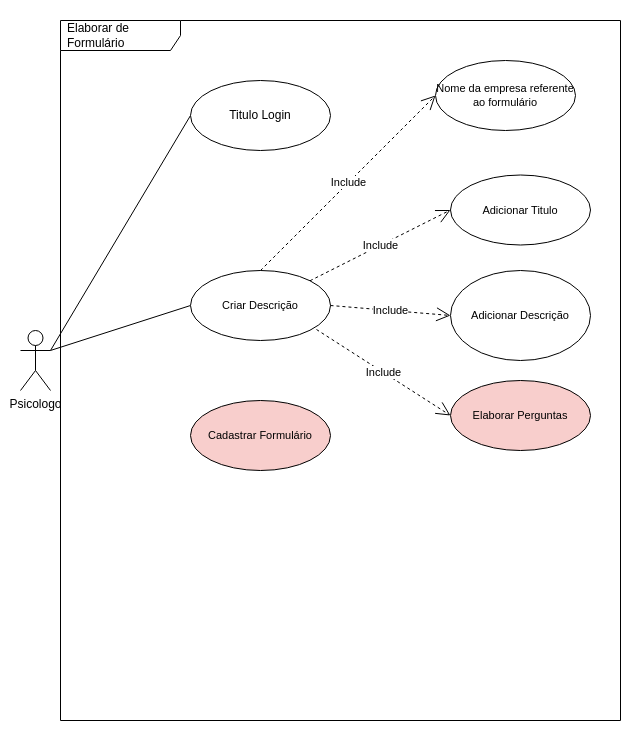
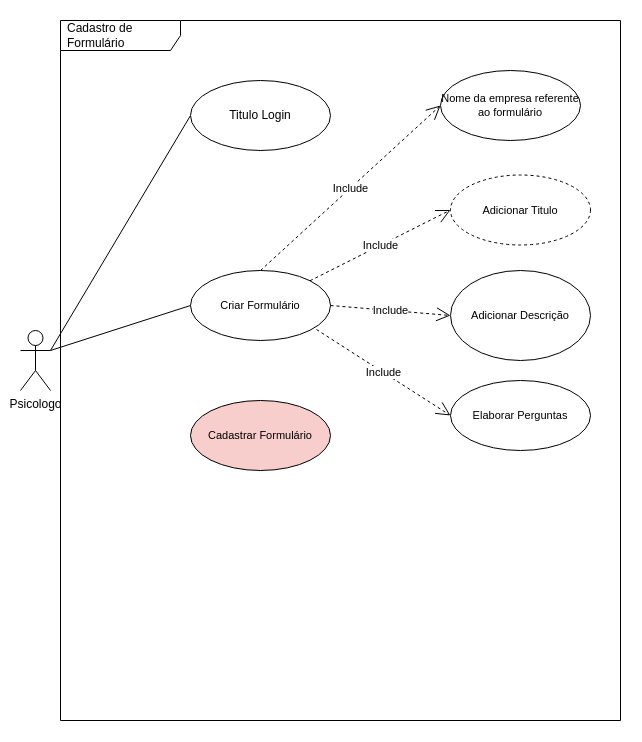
- <mxCell id="5" value="Elaborar de Formulário" style="shape=umlFrame;whiteSpace=wrap;html=1;width=120;height=30;boundedLbl=1;verticalAlign=middle;align=left;spacingLeft=5;" parent="1" vertex="1"><mxGeometry x="60" y="20" width="560" height="700" as="geometry" /></mxCell>
+ <mxCell id="5" value="Cadastro de Formulário" style="shape=umlFrame;whiteSpace=wrap;html=1;width=120;height=30;boundedLbl=1;verticalAlign=middle;align=left;spacingLeft=5;" parent="1" vertex="1"><mxGeometry x="60" y="20" width="560" height="700" as="geometry" /></mxCell>
- <mxCell id="14" value="Nome da empresa referente ao formulário" style="ellipse;whiteSpace=wrap;html=1;fontFamily=Helvetica;fontSize=11;fontColor=default;" parent="1" vertex="1"><mxGeometry x="435" y="60" width="140" height="70" as="geometry" /></mxCell>
+ <mxCell id="14" value="Nome da empresa referente ao formulário" style="ellipse;whiteSpace=wrap;html=1;fontFamily=Helvetica;fontSize=11;fontColor=default;" parent="1" vertex="1"><mxGeometry x="440" y="70" width="140" height="70" as="geometry" /></mxCell>
- <mxCell id="8" value="Adicionar Titulo" style="ellipse;whiteSpace=wrap;html=1;fontFamily=Helvetica;fontSize=11;fontColor=default;" parent="1" vertex="1"><mxGeometry x="450" y="174.5" width="140" height="70" as="geometry" /></mxCell>
+ <mxCell id="8" value="Adicionar Titulo" style="ellipse;whiteSpace=wrap;html=1;fontFamily=Helvetica;fontSize=11;fontColor=default;dashed=1;" parent="1" vertex="1"><mxGeometry x="450" y="174.5" width="140" height="70" as="geometry" /></mxCell>
- <mxCell id="7" value="Criar Descrição" style="ellipse;whiteSpace=wrap;html=1;fontFamily=Helvetica;fontSize=11;fontColor=default;" parent="1" vertex="1"><mxGeometry x="190" y="270" width="140" height="70" as="geometry" /></mxCell>
+ <mxCell id="7" value="Criar Formulário" style="ellipse;whiteSpace=wrap;html=1;fontFamily=Helvetica;fontSize=11;fontColor=default;" parent="1" vertex="1"><mxGeometry x="190" y="270" width="140" height="70" as="geometry" /></mxCell>
- <mxCell id="12" value="Elaborar Perguntas" style="ellipse;whiteSpace=wrap;html=1;fontFamily=Helvetica;fontSize=11;fontColor=default;fillColor=#f8cecc;" parent="1" vertex="1"><mxGeometry x="450" y="380" width="140" height="70" as="geometry" /></mxCell>
+ <mxCell id="12" value="Elaborar Perguntas" style="ellipse;whiteSpace=wrap;html=1;fontFamily=Helvetica;fontSize=11;fontColor=default;" parent="1" vertex="1"><mxGeometry x="450" y="380" width="140" height="70" as="geometry" /></mxCell>
